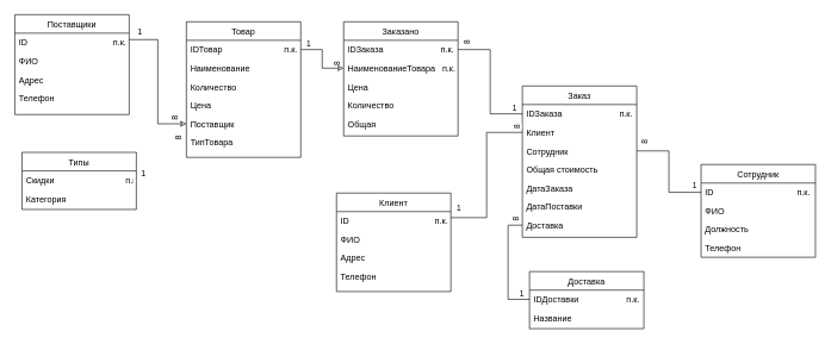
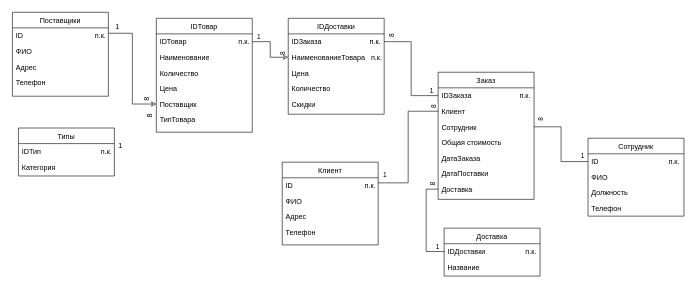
- <mxCell id="20" value="Товар" style="swimlane;fontStyle=0;align=center;verticalAlign=top;childLayout=stackLayout;horizontal=1;startSize=26;horizontalStack=0;resizeParent=1;resizeLast=0;collapsible=1;marginBottom=0;rounded=0;shadow=0;strokeWidth=1;" parent="1" vertex="1"><mxGeometry x="260" y="30" width="160" height="190" as="geometry"><mxRectangle x="550" y="140" width="160" height="26" as="alternateBounds" /></mxGeometry></mxCell>
+ <mxCell id="20" value="IDТовар" style="swimlane;fontStyle=0;align=center;verticalAlign=top;childLayout=stackLayout;horizontal=1;startSize=26;horizontalStack=0;resizeParent=1;resizeLast=0;collapsible=1;marginBottom=0;rounded=0;shadow=0;strokeWidth=1;" parent="1" vertex="1"><mxGeometry x="260" y="30" width="160" height="190" as="geometry"><mxRectangle x="550" y="140" width="160" height="26" as="alternateBounds" /></mxGeometry></mxCell>
- <mxCell id="33" value="Заказано" style="swimlane;fontStyle=0;align=center;verticalAlign=top;childLayout=stackLayout;horizontal=1;startSize=26;horizontalStack=0;resizeParent=1;resizeLast=0;collapsible=1;marginBottom=0;rounded=0;shadow=0;strokeWidth=1;" parent="1" vertex="1"><mxGeometry x="480" y="30" width="160" height="160" as="geometry"><mxRectangle x="230" y="140" width="160" height="26" as="alternateBounds" /></mxGeometry></mxCell>
+ <mxCell id="33" value="IDДоставки" style="swimlane;fontStyle=0;align=center;verticalAlign=top;childLayout=stackLayout;horizontal=1;startSize=26;horizontalStack=0;resizeParent=1;resizeLast=0;collapsible=1;marginBottom=0;rounded=0;shadow=0;strokeWidth=1;" parent="1" vertex="1"><mxGeometry x="480" y="30" width="160" height="160" as="geometry"><mxRectangle x="230" y="140" width="160" height="26" as="alternateBounds" /></mxGeometry></mxCell>
- <mxCell id="38" value="Общая" style="text;align=left;verticalAlign=top;spacingLeft=4;spacingRight=4;overflow=hidden;rotatable=0;points=[[0,0.5],[1,0.5]];portConstraint=eastwest;" parent="33" vertex="1"><mxGeometry y="130" width="160" height="26" as="geometry" /></mxCell>
+ <mxCell id="38" value="Скидки" style="text;align=left;verticalAlign=top;spacingLeft=4;spacingRight=4;overflow=hidden;rotatable=0;points=[[0,0.5],[1,0.5]];portConstraint=eastwest;" parent="33" vertex="1"><mxGeometry y="130" width="160" height="26" as="geometry" /></mxCell>
- <mxCell id="58" value="Скидки                              п.к." style="text;align=left;verticalAlign=top;spacingLeft=4;spacingRight=4;overflow=hidden;rotatable=0;points=[[0,0.5],[1,0.5]];portConstraint=eastwest;" parent="57" vertex="1"><mxGeometry y="26" width="160" height="26" as="geometry" /></mxCell>
+ <mxCell id="58" value="IDТип                              п.к." style="text;align=left;verticalAlign=top;spacingLeft=4;spacingRight=4;overflow=hidden;rotatable=0;points=[[0,0.5],[1,0.5]];portConstraint=eastwest;" parent="57" vertex="1"><mxGeometry y="26" width="160" height="26" as="geometry" /></mxCell>
